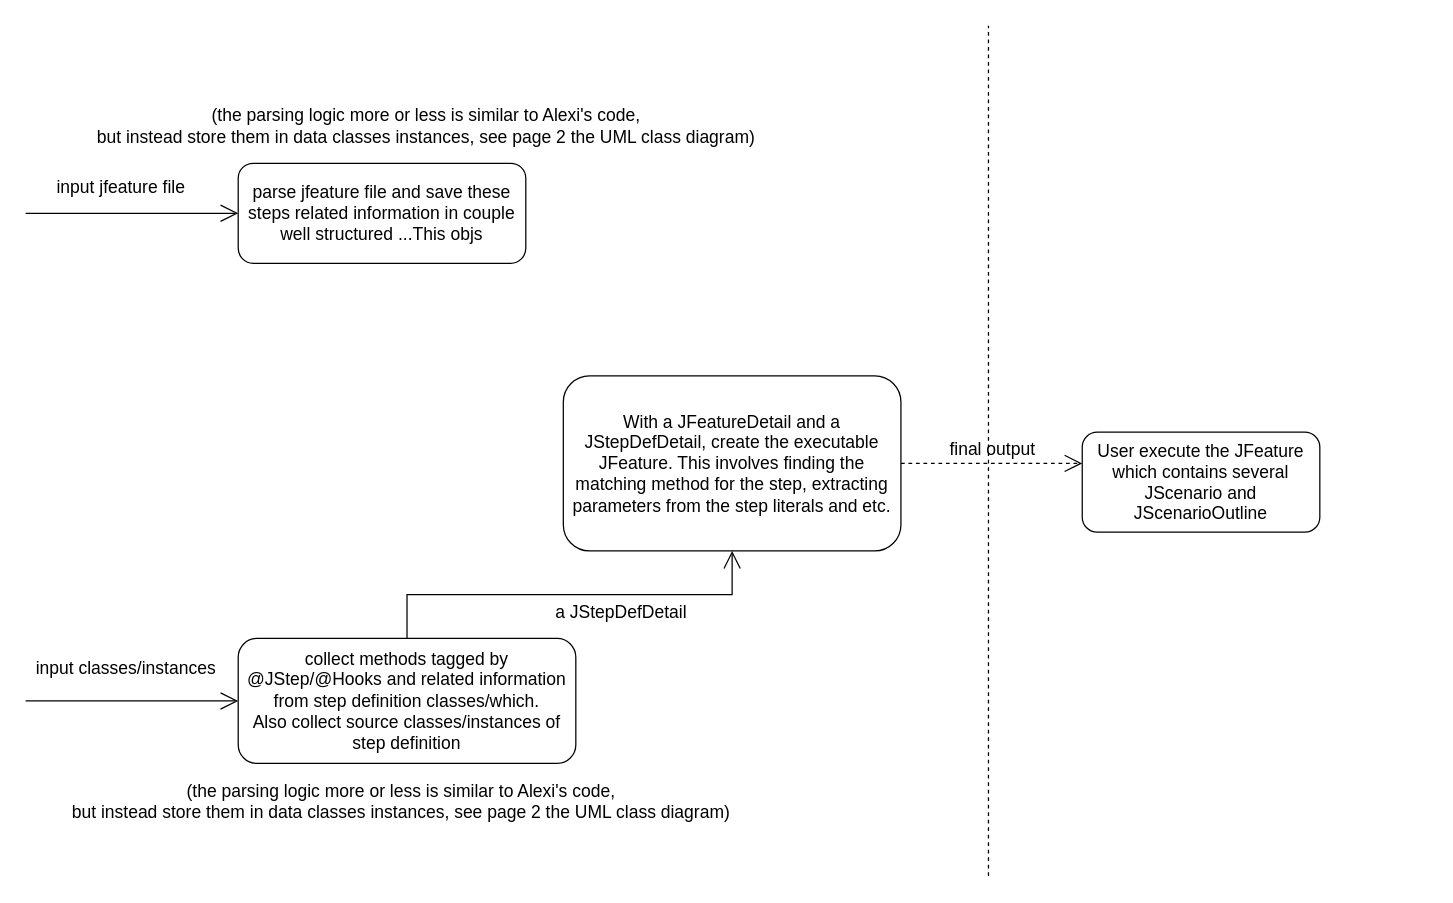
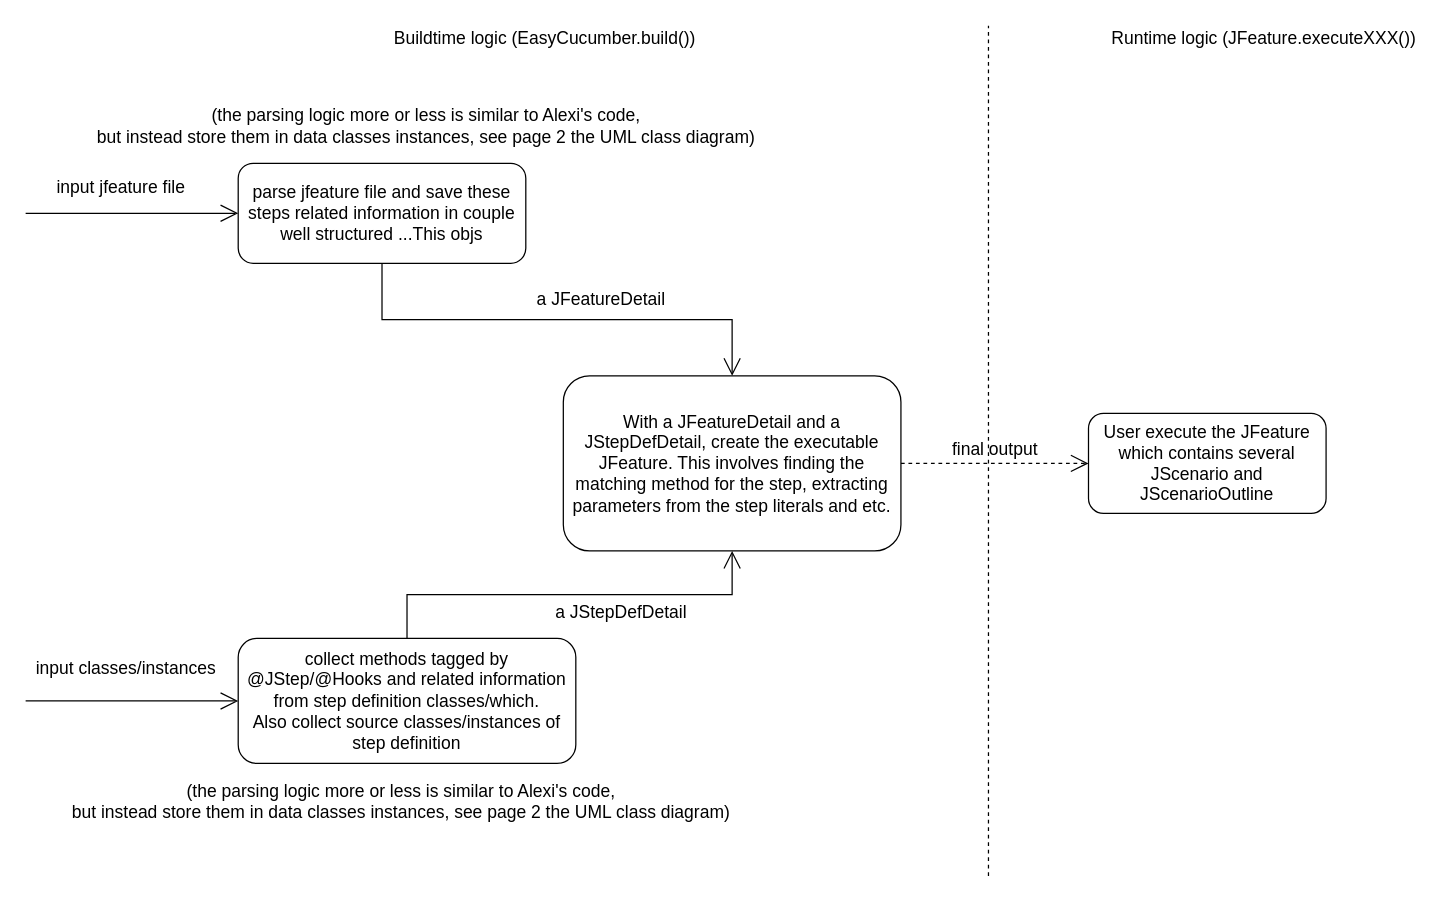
+ <mxCell id="12" value="Buildtime logic (EasyCucumber.build())" style="text;html=1;align=center;verticalAlign=middle;resizable=0;points=[];autosize=1;strokeColor=none;fillColor=none;fontSize=14;" parent="1" vertex="1"><mxGeometry x="305" y="20" width="260" height="20" as="geometry" /></mxCell>
+ <mxCell id="13" value="Runtime logic (JFeature.executeXXX())" style="text;html=1;align=center;verticalAlign=middle;resizable=0;points=[];autosize=1;strokeColor=none;fillColor=none;fontSize=14;" parent="1" vertex="1"><mxGeometry x="880" y="20" width="260" height="20" as="geometry" /></mxCell>
+ <mxCell id="3" value="a JFeatureDetail" style="edgeStyle=elbowEdgeStyle;html=1;elbow=vertical;endArrow=open;rounded=0;verticalAlign=bottom;endSize=12;fontSize=14;" parent="1" source="10" target="8" edge="1"><mxGeometry x="0.191" y="5" relative="1" as="geometry"><mxPoint x="575" y="350" as="targetPoint" /><mxPoint x="380" y="290" as="sourcePoint" /><mxPoint as="offset" /></mxGeometry></mxCell>
- <mxCell id="7" value="User execute the JFeature which contains several JScenario and JScenarioOutline" style="shape=rect;html=1;rounded=1;whiteSpace=wrap;align=center;fontSize=14;" parent="1" vertex="1"><mxGeometry x="865" y="345" width="190" height="80" as="geometry" /></mxCell>
+ <mxCell id="7" value="User execute the JFeature which contains several JScenario and JScenarioOutline" style="shape=rect;html=1;rounded=1;whiteSpace=wrap;align=center;fontSize=14;" parent="1" vertex="1"><mxGeometry x="870" y="330" width="190" height="80" as="geometry" /></mxCell>
